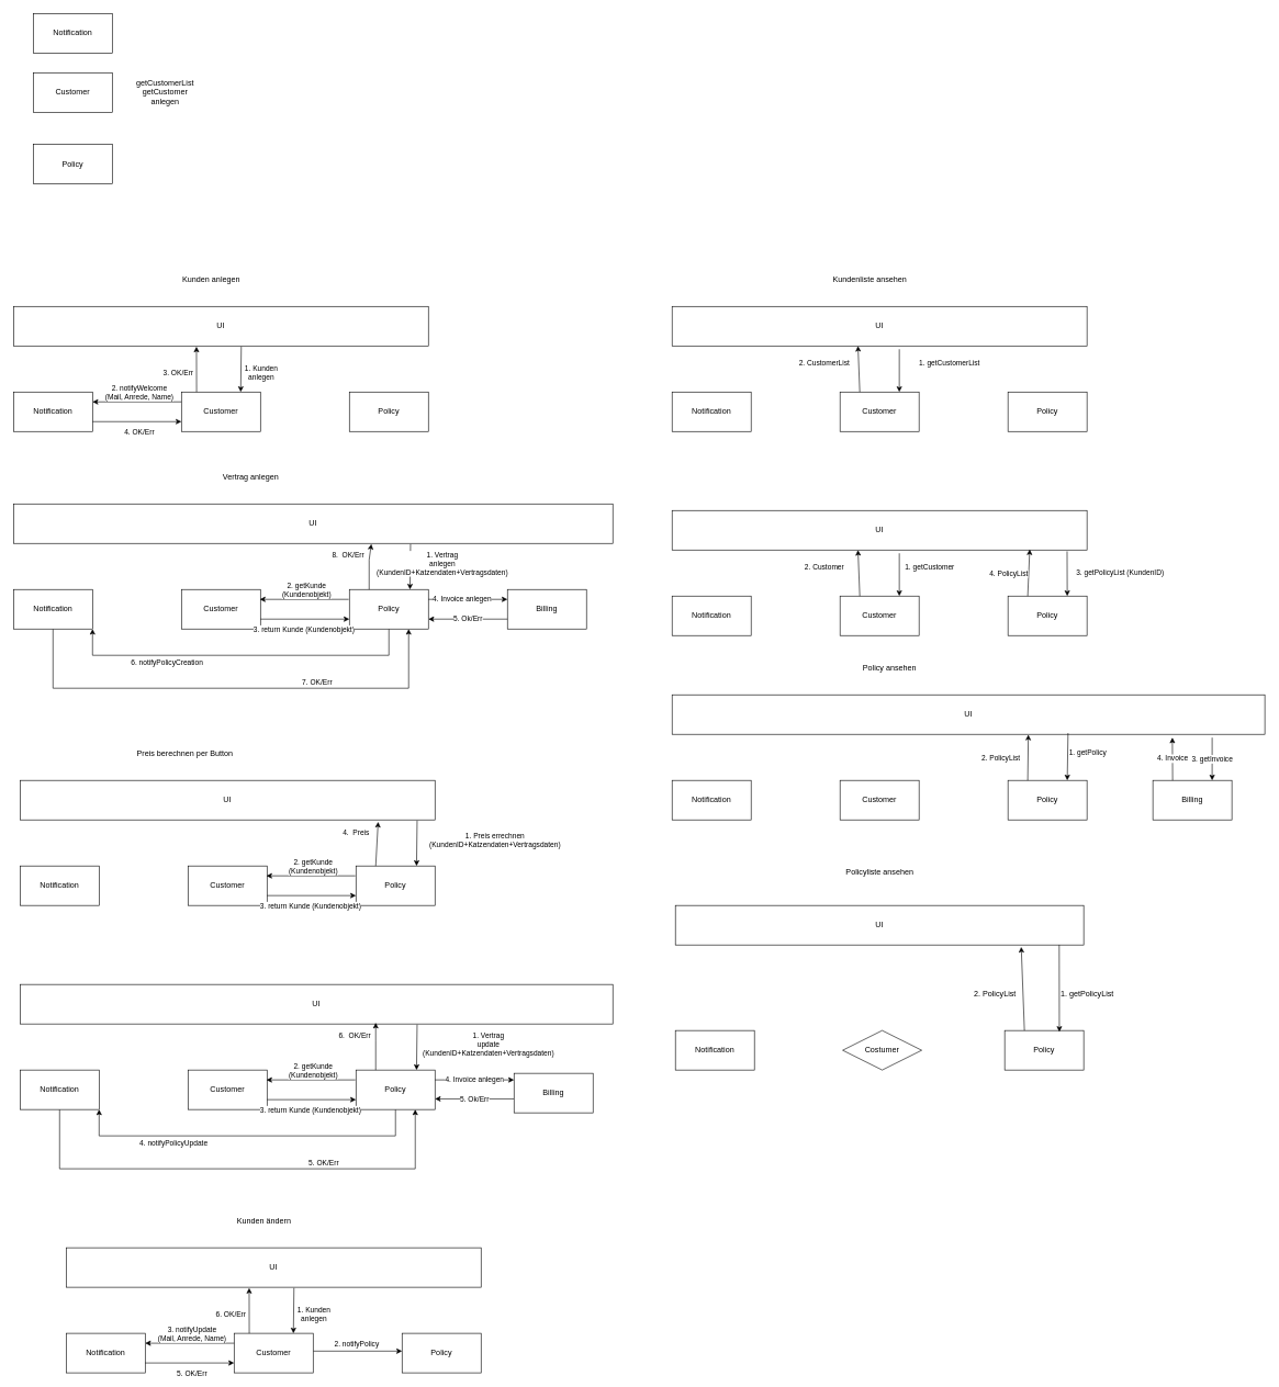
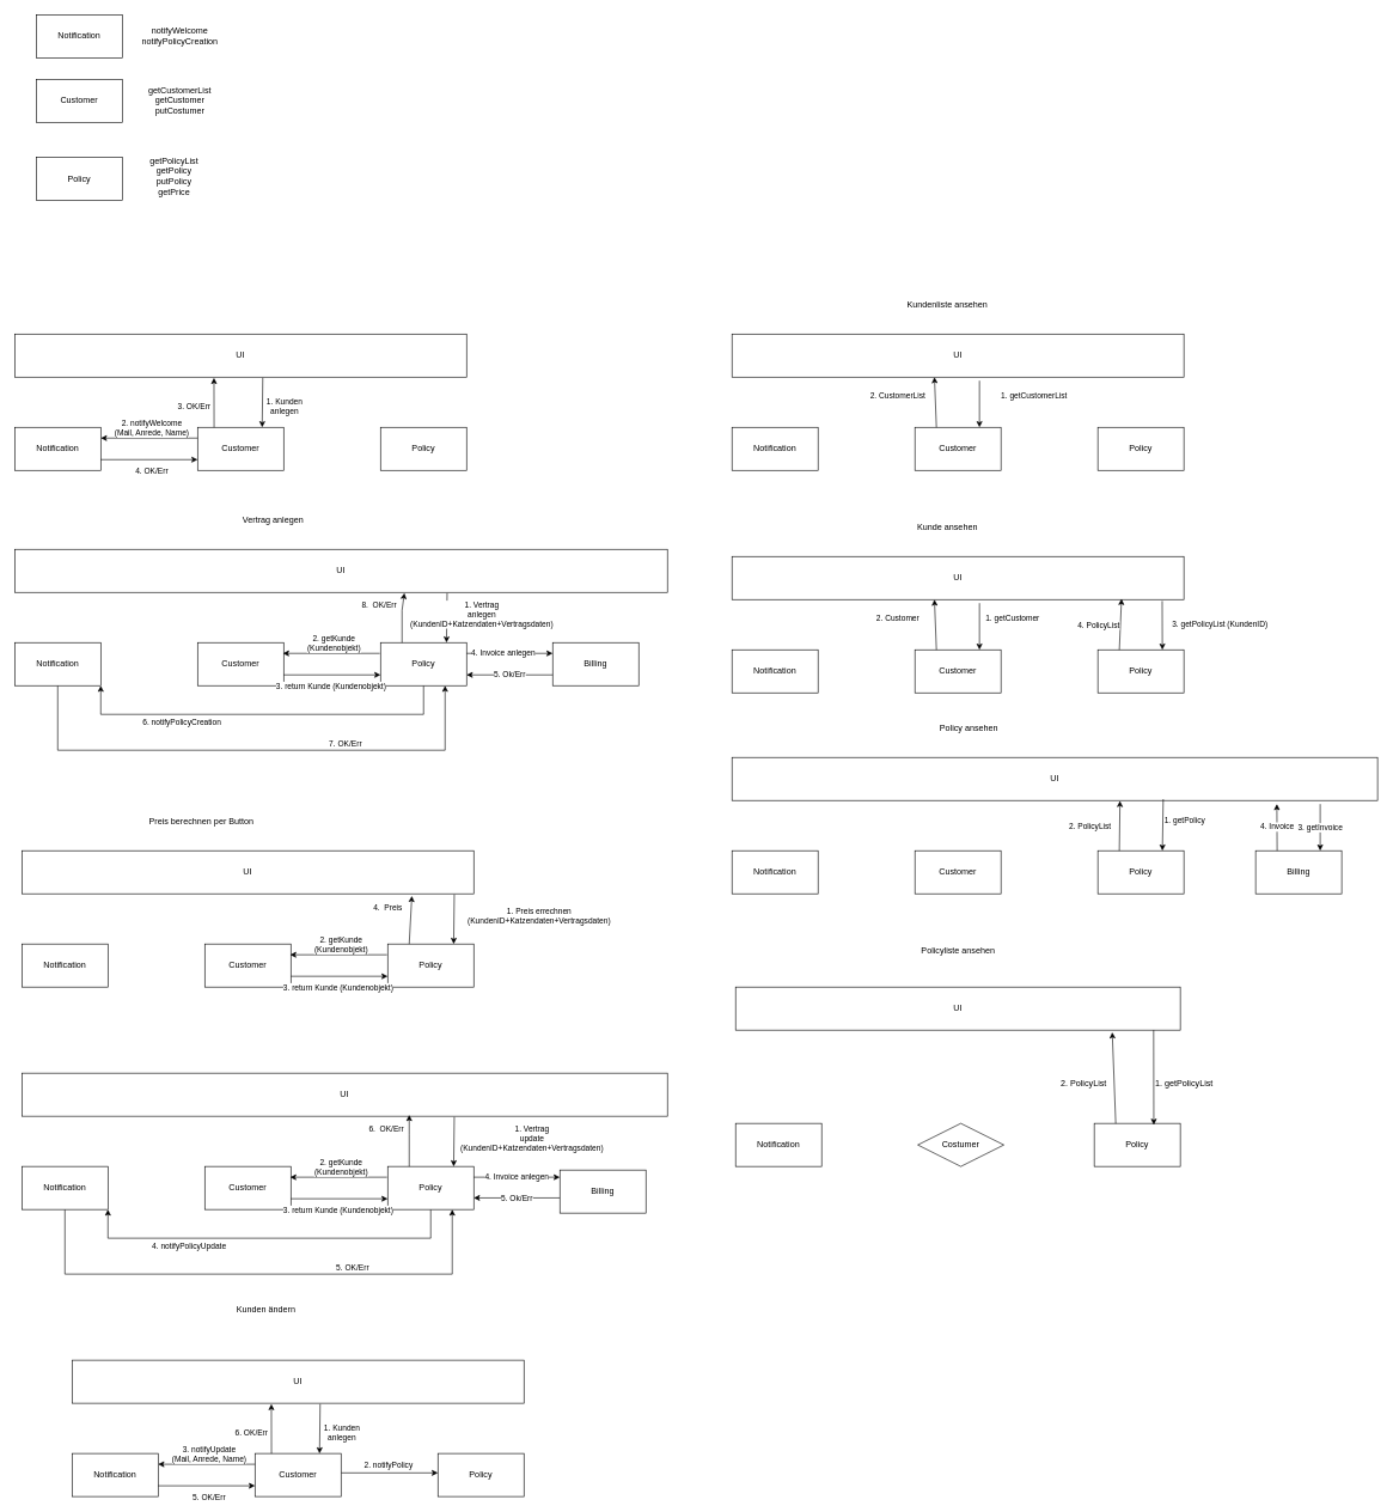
+ <mxCell id="46" value="notifyWelcome&lt;br&gt;notifyPolicyCreation" style="text;html=1;align=center;verticalAlign=middle;resizable=0;points=[];autosize=1;strokeColor=none;fillColor=none;" parent="1" vertex="1"><mxGeometry x="185" y="30" width="130" height="40" as="geometry" /></mxCell>
- <mxCell id="48" value="getCustomerList&lt;br&gt;getCustomer&lt;br&gt;anlegen&lt;br&gt;" style="text;html=1;align=center;verticalAlign=middle;resizable=0;points=[];autosize=1;strokeColor=none;fillColor=none;" parent="1" vertex="1"><mxGeometry x="195" y="110" width="110" height="60" as="geometry" /></mxCell>
+ <mxCell id="48" value="getCustomerList&lt;br&gt;getCustomer&lt;br&gt;putCostumer&lt;br&gt;" style="text;html=1;align=center;verticalAlign=middle;resizable=0;points=[];autosize=1;strokeColor=none;fillColor=none;" parent="1" vertex="1"><mxGeometry x="195" y="110" width="110" height="60" as="geometry" /></mxCell>
+ <mxCell id="50" value="getPolicyList&lt;br&gt;getPolicy&lt;br&gt;putPolicy&lt;br&gt;getPrice" style="text;html=1;align=center;verticalAlign=middle;resizable=0;points=[];autosize=1;strokeColor=none;fillColor=none;" parent="1" vertex="1"><mxGeometry x="197" y="210" width="90" height="70" as="geometry" /></mxCell>
- <mxCell id="10" value="Kunden anlegen&lt;br&gt;" style="text;html=1;align=center;verticalAlign=middle;resizable=0;points=[];autosize=1;strokeColor=none;fillColor=none;" parent="1" vertex="1"><mxGeometry x="265" y="410" width="110" height="30" as="geometry" /></mxCell>
+ <mxCell id="64" value="Kunde ansehen" style="text;html=1;align=center;verticalAlign=middle;resizable=0;points=[];autosize=1;strokeColor=none;fillColor=none;" parent="1" vertex="1"><mxGeometry x="1265" y="720" width="110" height="30" as="geometry" /></mxCell>
- <mxCell id="117" value="Kunden ändern" style="text;html=1;align=center;verticalAlign=middle;resizable=0;points=[];autosize=1;strokeColor=none;fillColor=none;" parent="1" vertex="1"><mxGeometry x="345" y="1840" width="110" height="30" as="geometry" /></mxCell>
+ <mxCell id="117" value="Kunden ändern" style="text;html=1;align=center;verticalAlign=middle;resizable=0;points=[];autosize=1;strokeColor=none;fillColor=none;" parent="1" vertex="1"><mxGeometry x="315" y="1810" width="110" height="30" as="geometry" /></mxCell>
